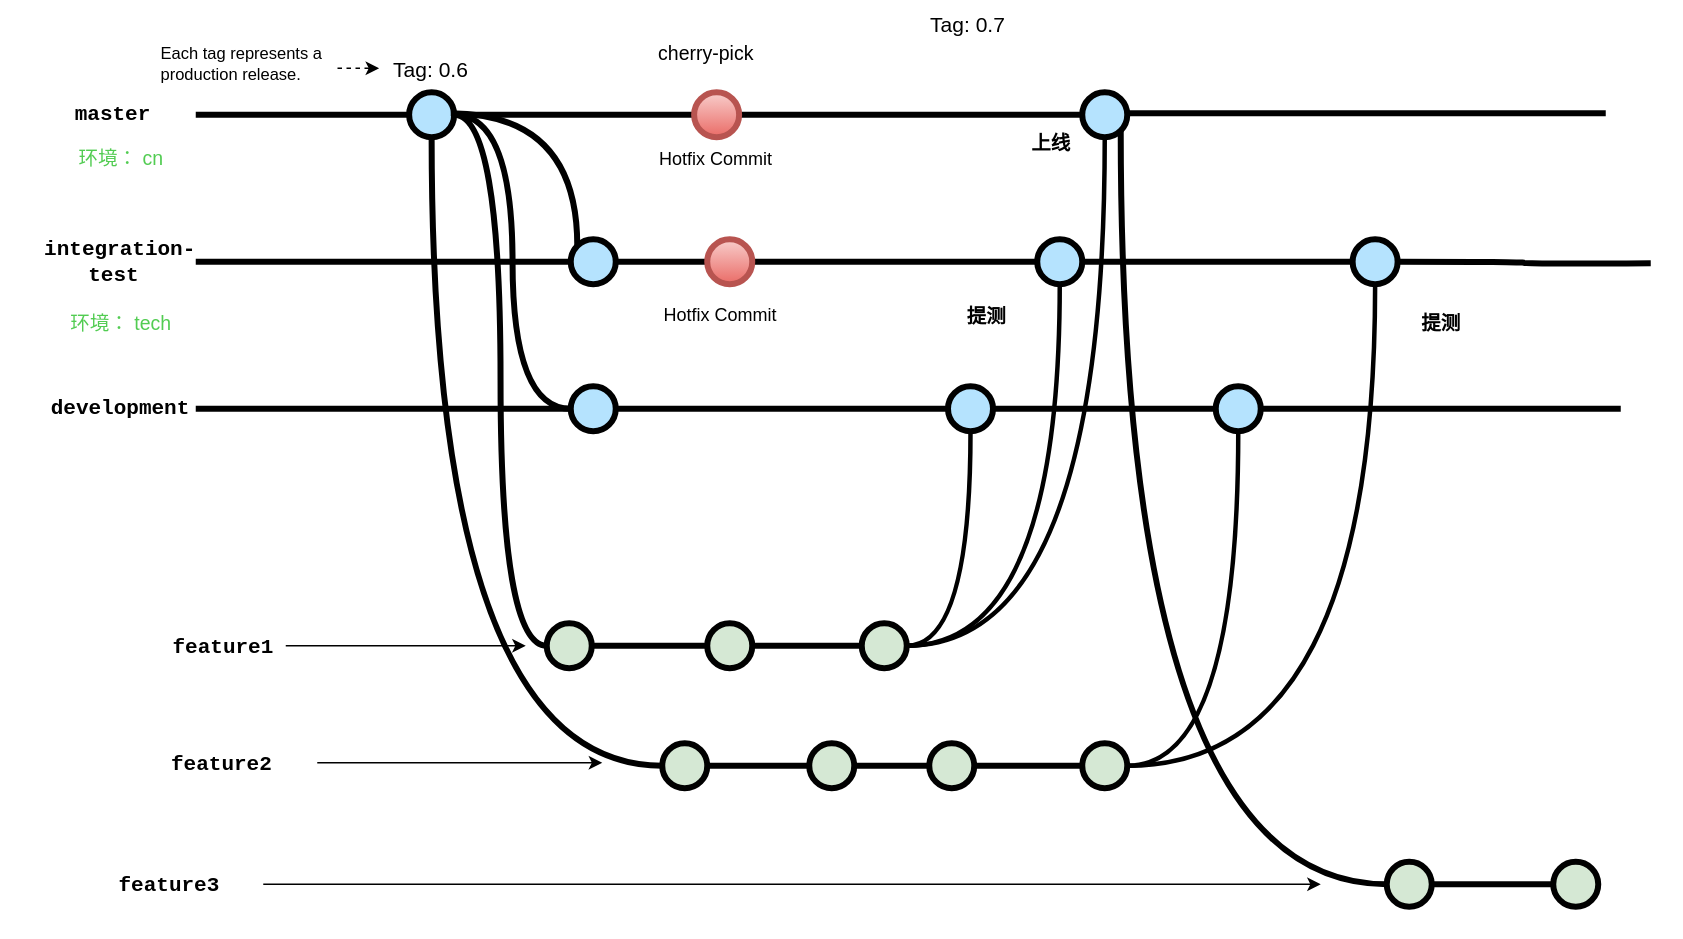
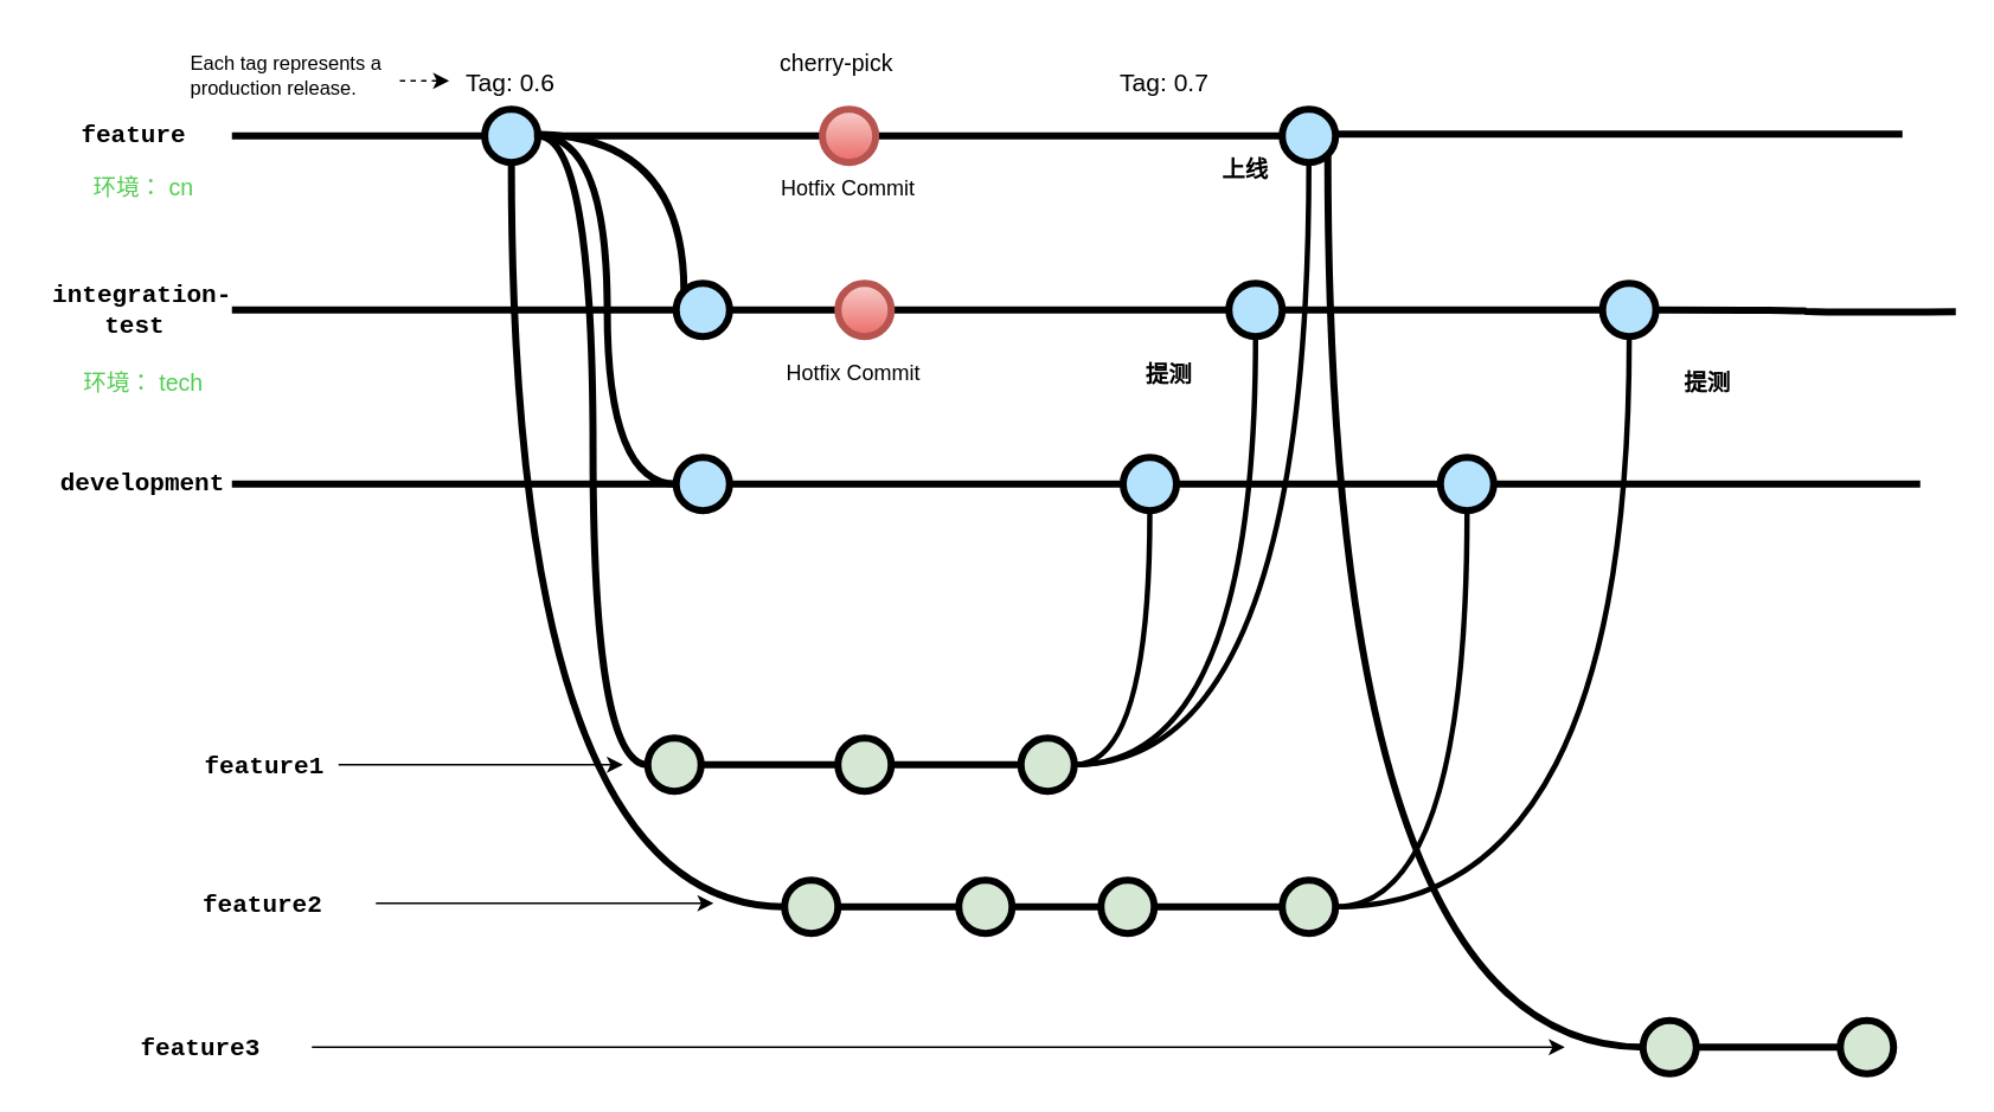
- <mxCell id="37" value="Tag: 0.7" style="text;html=1;strokeColor=none;fillColor=none;align=center;verticalAlign=middle;whiteSpace=wrap;overflow=hidden;fontSize=14;" parent="1" vertex="1"><mxGeometry x="590.25" y="5" width="110" height="20" as="geometry" /></mxCell>
+ <mxCell id="37" value="Tag: 0.7" style="text;html=1;strokeColor=none;fillColor=none;align=center;verticalAlign=middle;whiteSpace=wrap;overflow=hidden;fontSize=14;" parent="1" vertex="1"><mxGeometry x="600.25" y="35" width="110" height="20" as="geometry" /></mxCell>
- <mxCell id="9" value="master" style="text;html=1;strokeColor=none;fillColor=none;align=center;verticalAlign=middle;whiteSpace=wrap;overflow=hidden;fontSize=14;fontStyle=1;fontFamily=Courier New;" parent="1" vertex="1"><mxGeometry x="20" y="61" width="110" height="30" as="geometry" /></mxCell>
+ <mxCell id="9" value="feature" style="text;html=1;strokeColor=none;fillColor=none;align=center;verticalAlign=middle;whiteSpace=wrap;overflow=hidden;fontSize=14;fontStyle=1;fontFamily=Courier New;" parent="1" vertex="1"><mxGeometry x="20" y="61" width="110" height="30" as="geometry" /></mxCell>
